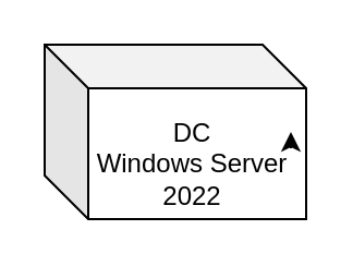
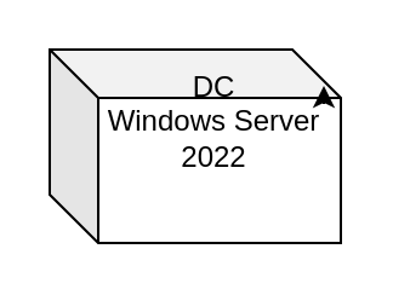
- <mxCell id="3" value="DC&lt;div&gt;Windows Server 2022&lt;/div&gt;" style="text;html=1;align=center;verticalAlign=middle;whiteSpace=wrap;rounded=0;" vertex="1" parent="1"><mxGeometry x="43" y="60" width="90" height="30" as="geometry" /></mxCell>
+ <mxCell id="3" value="DC&lt;div&gt;Windows Server 2022&lt;/div&gt;" style="text;html=1;align=center;verticalAlign=middle;whiteSpace=wrap;rounded=0;" vertex="1" parent="1"><mxGeometry x="43" y="35" width="90" height="30" as="geometry" /></mxCell>
